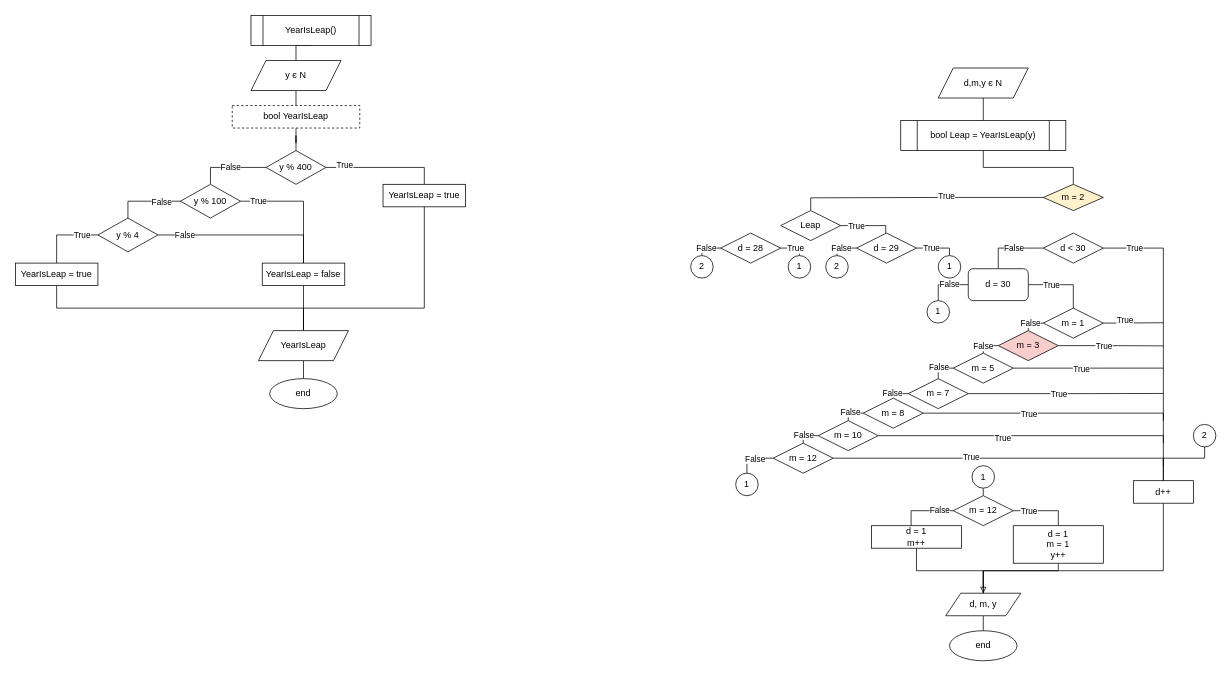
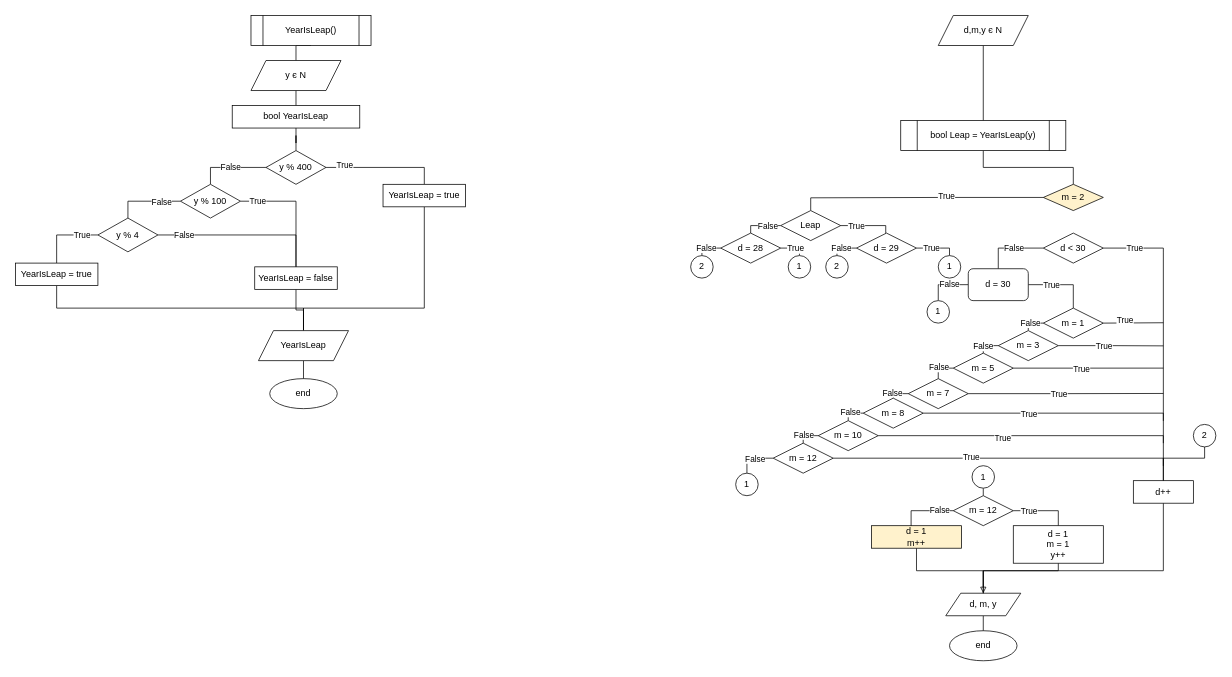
- <mxCell id="33" value="d,m,y є N" style="shape=parallelogram;perimeter=parallelogramPerimeter;whiteSpace=wrap;html=1;fixedSize=1;" parent="1" vertex="1"><mxGeometry x="1250" y="90" width="120" height="40" as="geometry" /></mxCell>
+ <mxCell id="33" value="d,m,y є N" style="shape=parallelogram;perimeter=parallelogramPerimeter;whiteSpace=wrap;html=1;fixedSize=1;" parent="1" vertex="1"><mxGeometry x="1250" y="20" width="120" height="40" as="geometry" /></mxCell>
- <mxCell id="7" value="bool YearIsLeap" style="rounded=0;whiteSpace=wrap;html=1;dashed=1;" parent="1" vertex="1"><mxGeometry x="309" y="140" width="170" height="30" as="geometry" /></mxCell>
+ <mxCell id="7" value="bool YearIsLeap" style="rounded=0;whiteSpace=wrap;html=1;" parent="1" vertex="1"><mxGeometry x="309" y="140" width="170" height="30" as="geometry" /></mxCell>
+ <mxCell id="106" style="edgeStyle=orthogonalEdgeStyle;rounded=0;orthogonalLoop=1;jettySize=auto;html=1;exitX=0;exitY=0.5;exitDx=0;exitDy=0;endArrow=none;endFill=0;entryX=0.5;entryY=0;entryDx=0;entryDy=0;" parent="1" source="108" target="120" edge="1"><mxGeometry relative="1" as="geometry"><mxPoint x="990" y="320" as="targetPoint" /><Array as="points"><mxPoint x="1000" y="300" /></Array></mxGeometry></mxCell>
+ <mxCell id="107" value="False" style="edgeLabel;html=1;align=center;verticalAlign=middle;resizable=0;points=[];" parent="106" vertex="1" connectable="0"><mxGeometry x="0.206" y="-1" relative="1" as="geometry"><mxPoint x="12" y="1" as="offset" /></mxGeometry></mxCell>
- <mxCell id="21" value="YearIsLeap = false" style="rounded=0;whiteSpace=wrap;html=1;" parent="1" vertex="1"><mxGeometry x="349" y="350" width="110" height="30" as="geometry" /></mxCell>
+ <mxCell id="21" value="YearIsLeap = false" style="rounded=0;whiteSpace=wrap;html=1;" parent="1" vertex="1"><mxGeometry x="339" y="355" width="110" height="30" as="geometry" /></mxCell>
- <mxCell id="63" value="m = 3" style="rhombus;whiteSpace=wrap;html=1;fillColor=#f8cecc;" parent="1" vertex="1"><mxGeometry x="1330" y="440" width="80" height="40" as="geometry" /></mxCell>
+ <mxCell id="63" value="m = 3" style="rhombus;whiteSpace=wrap;html=1;" parent="1" vertex="1"><mxGeometry x="1330" y="440" width="80" height="40" as="geometry" /></mxCell>
- <mxCell id="90" value="d = 1&lt;br&gt;m++" style="rounded=0;whiteSpace=wrap;html=1;" parent="1" vertex="1"><mxGeometry x="1161" y="700" width="120" height="30" as="geometry" /></mxCell>
+ <mxCell id="90" value="d = 1&lt;br&gt;m++" style="rounded=0;whiteSpace=wrap;html=1;fillColor=#fff2cc;" parent="1" vertex="1"><mxGeometry x="1161" y="700" width="120" height="30" as="geometry" /></mxCell>
